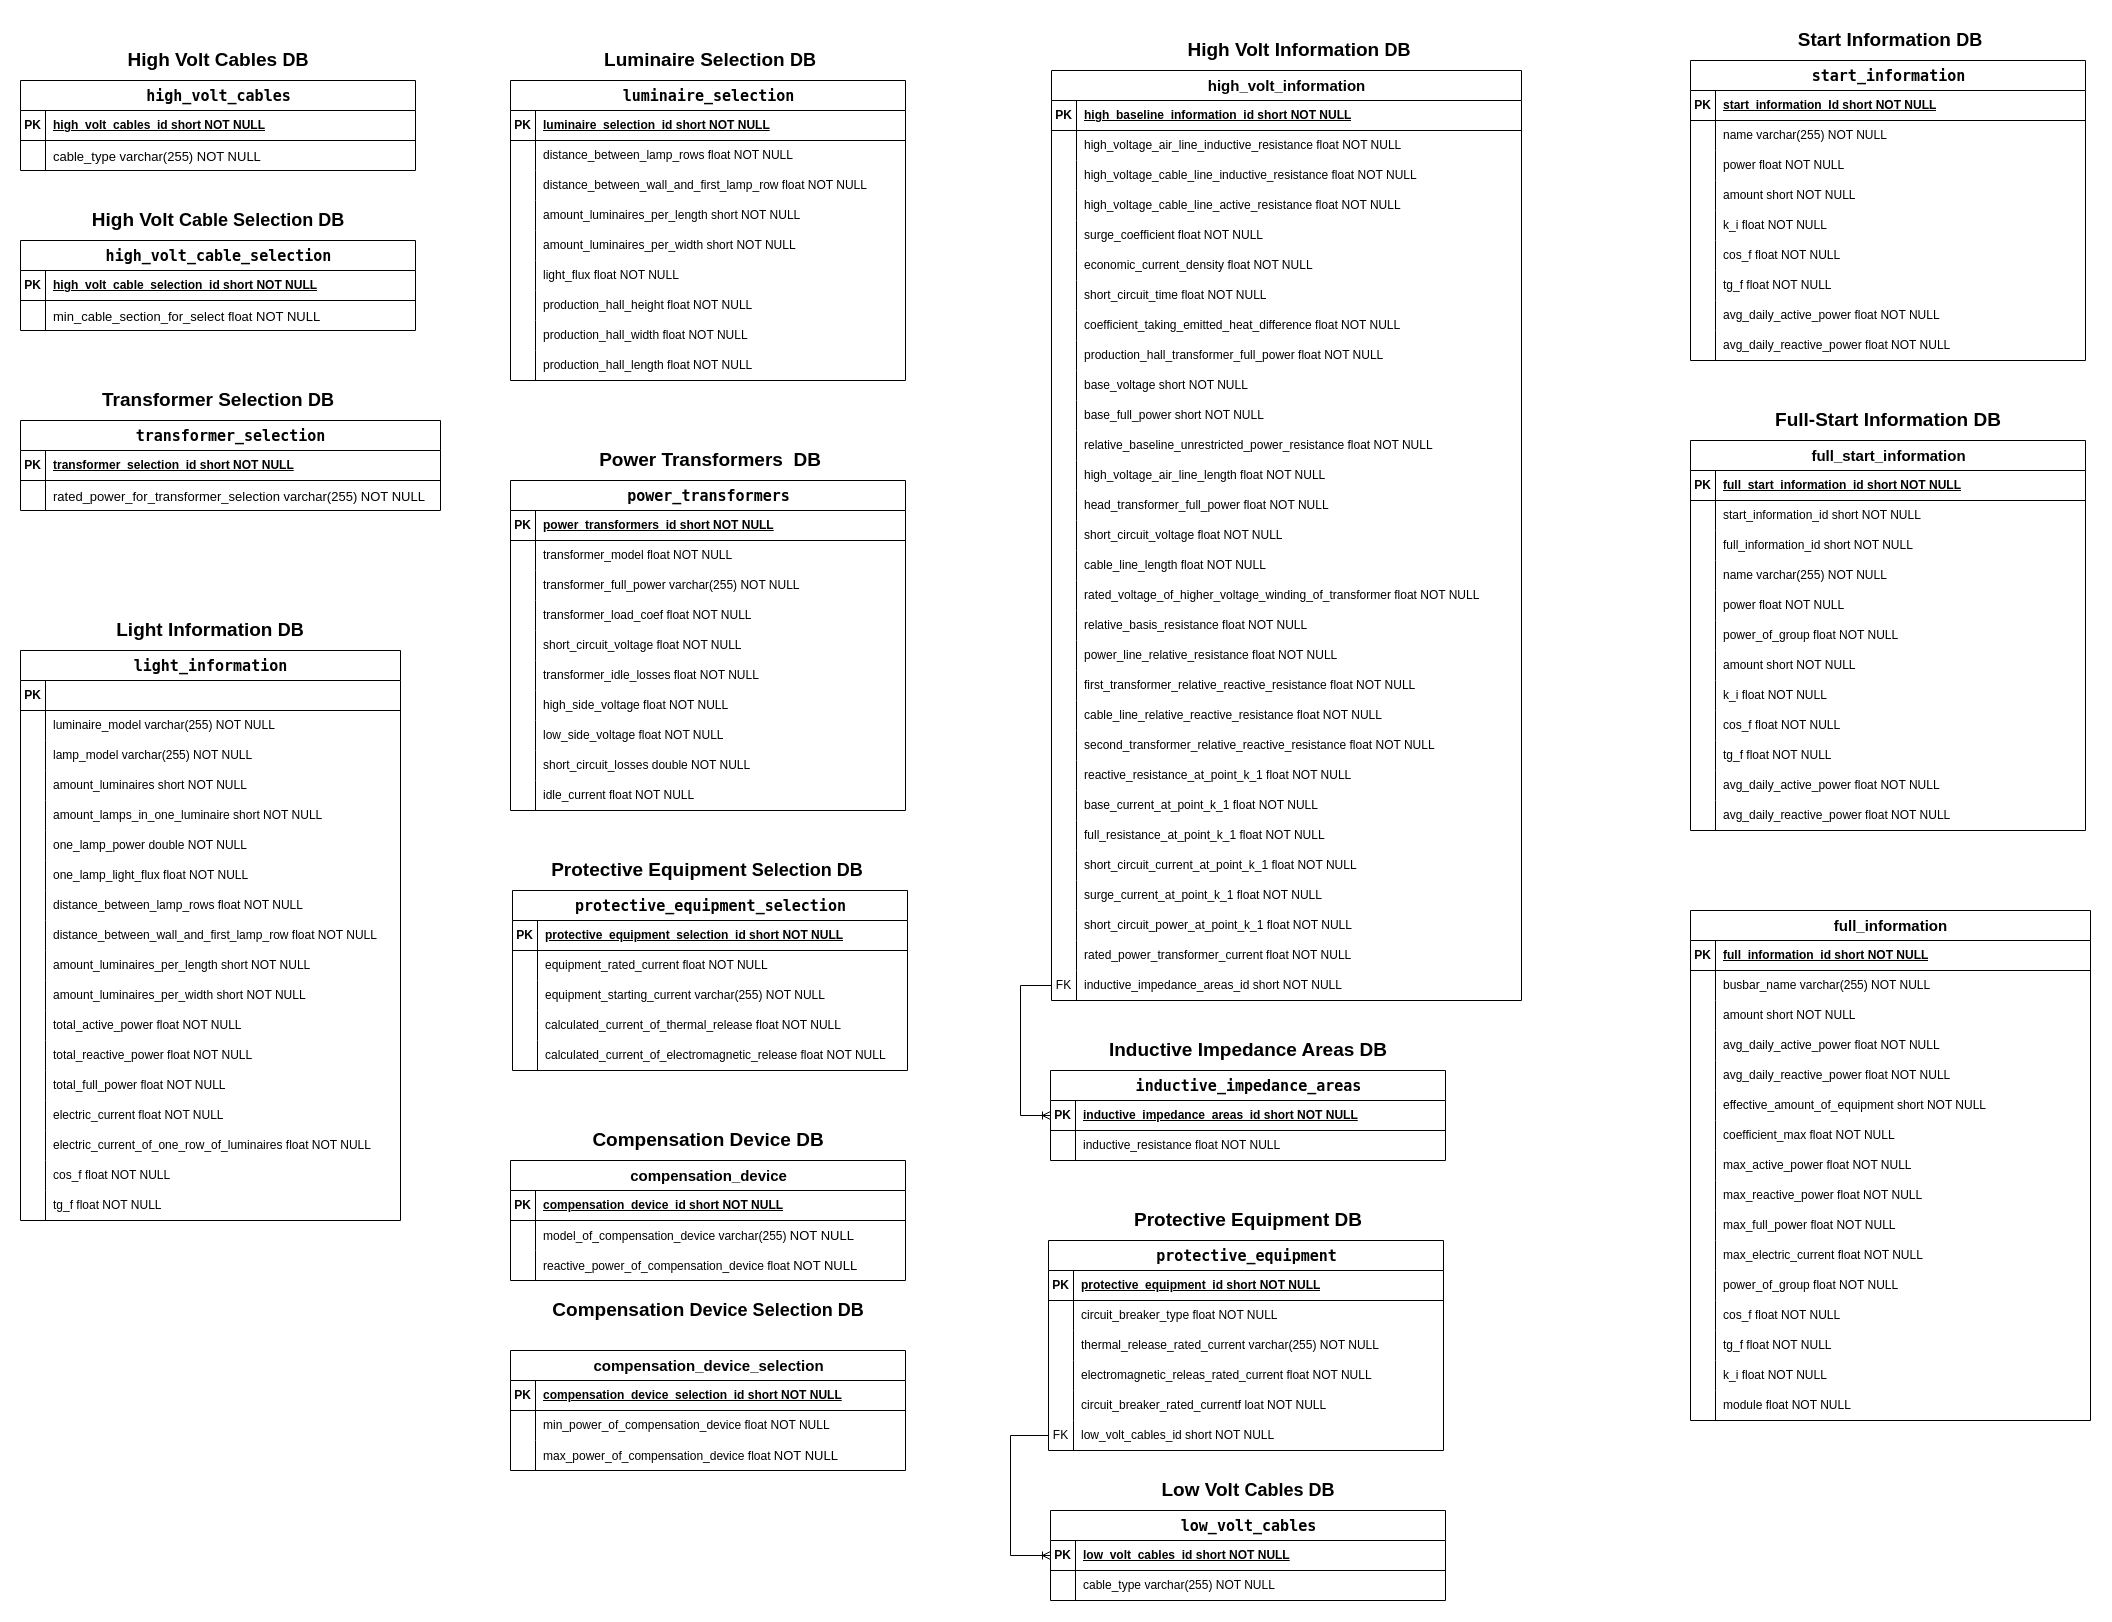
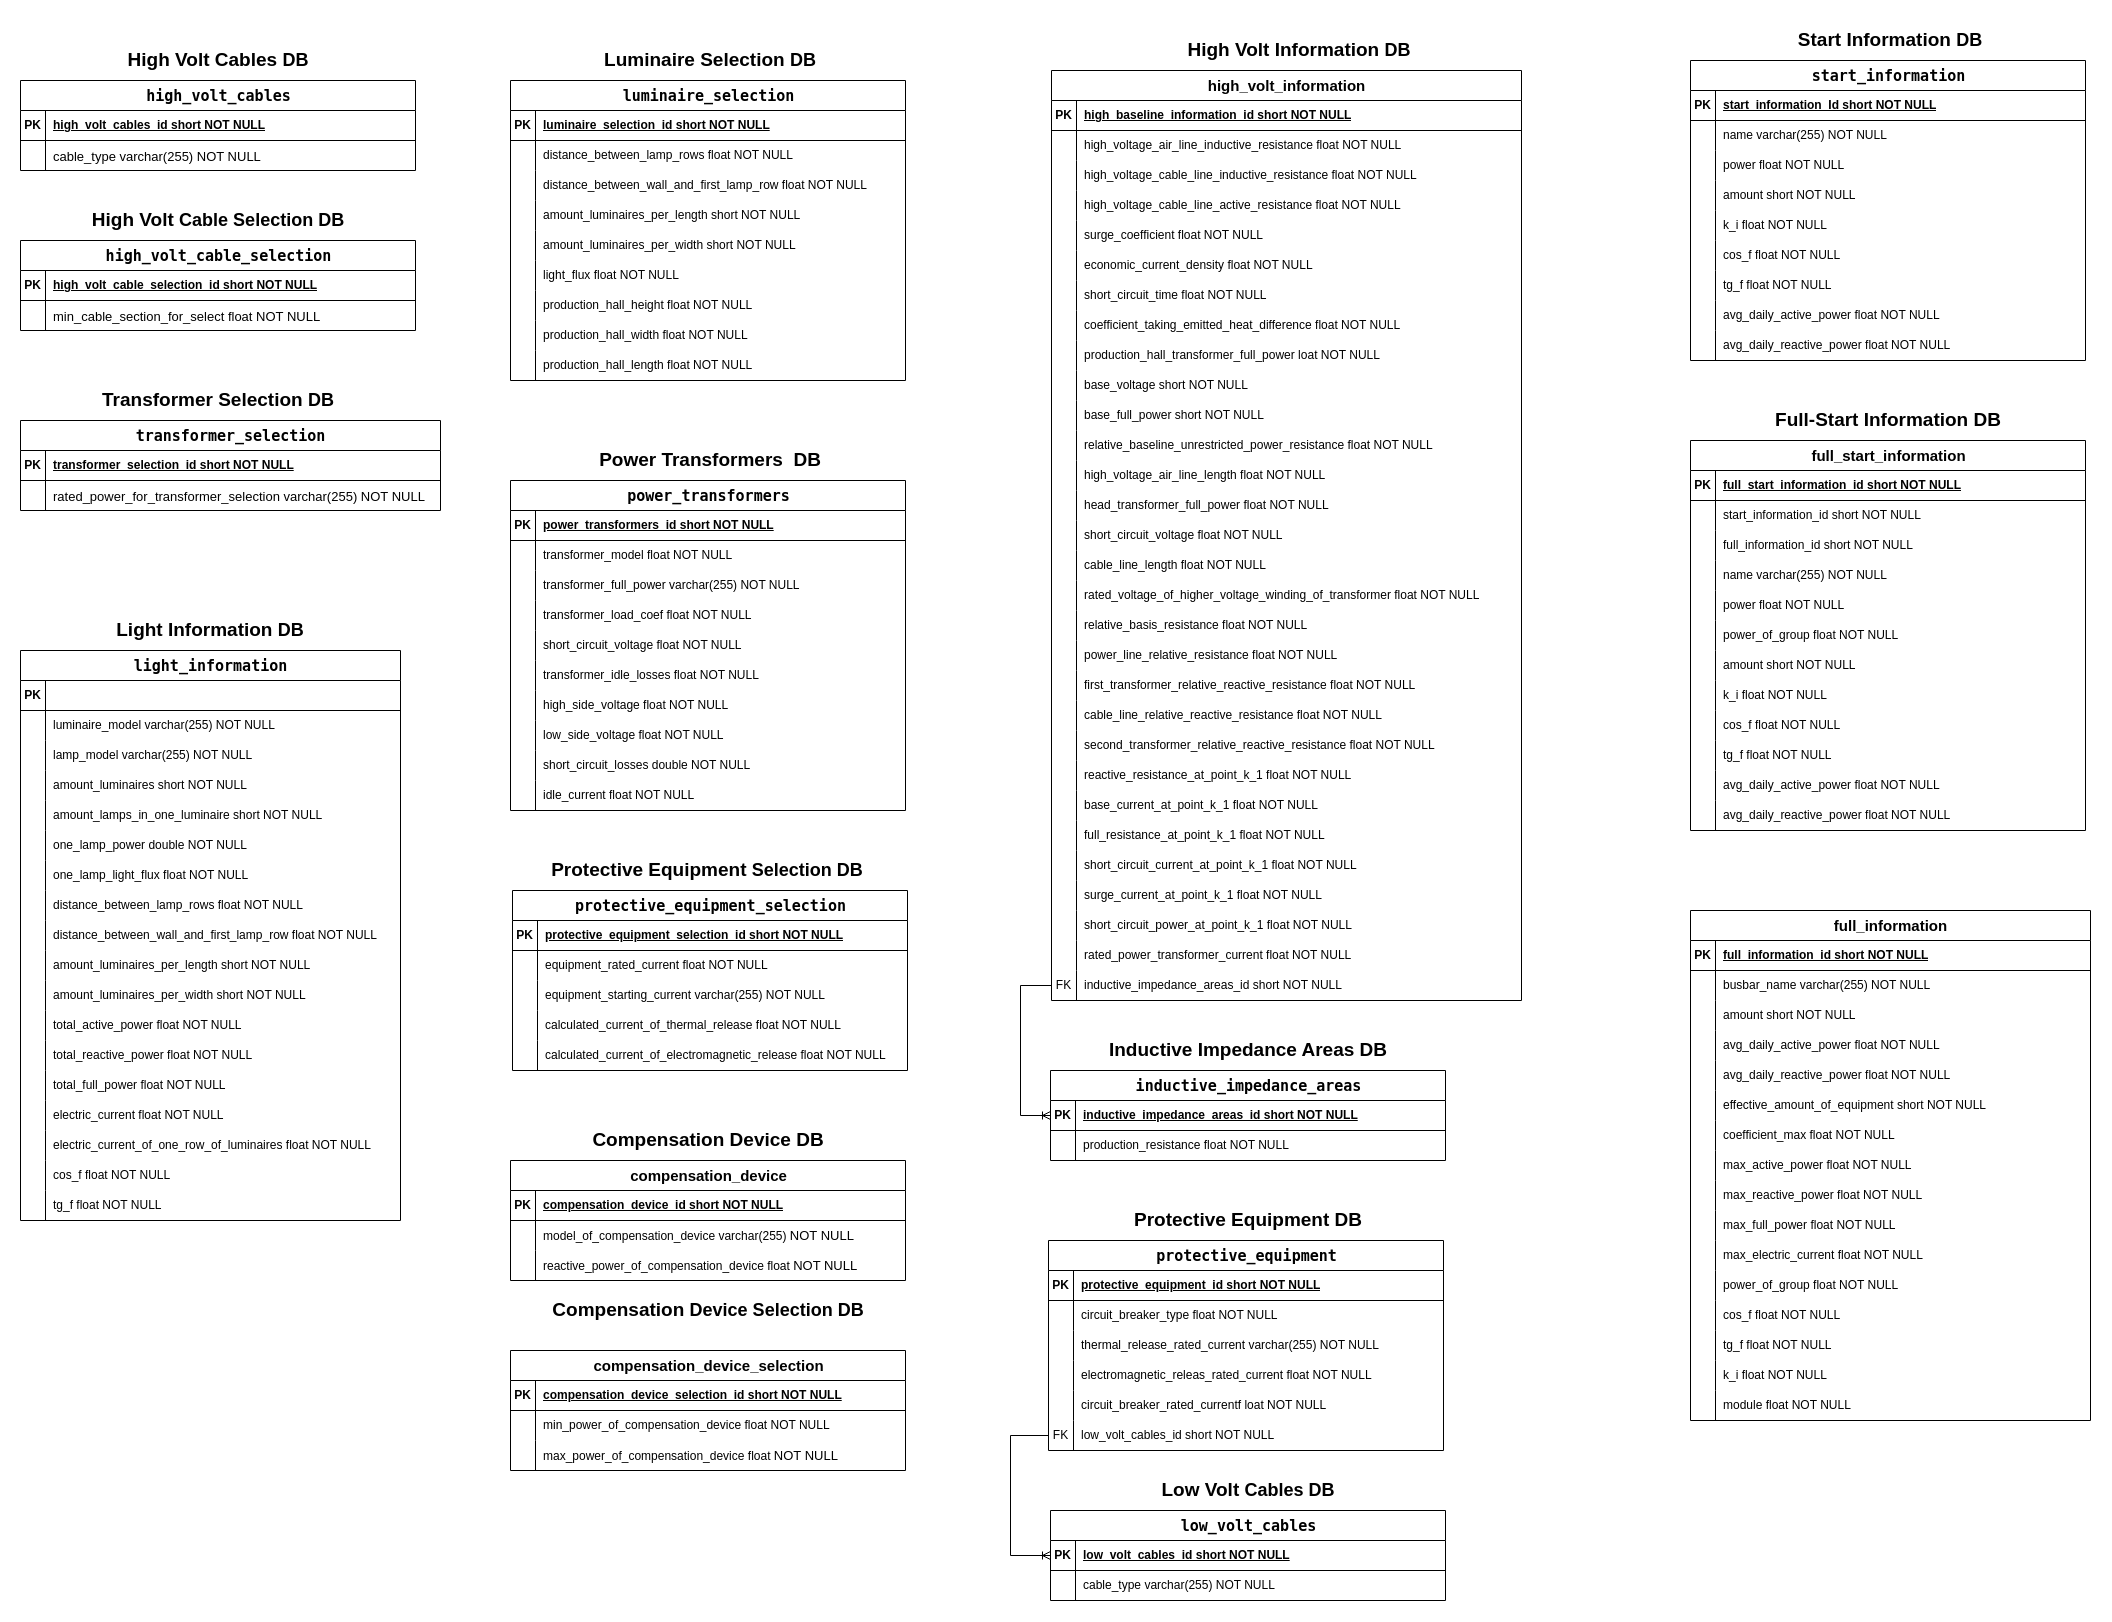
- <mxCell id="117" value="&lt;div style=&quot;&quot;&gt;&lt;div style=&quot;&quot;&gt;production_hall_transformer_full_power&amp;nbsp;float&amp;nbsp;NOT NULL&lt;/div&gt;&lt;/div&gt;" style="shape=partialRectangle;connectable=1;fillColor=none;top=0;left=0;bottom=0;right=0;align=left;spacingLeft=6;overflow=hidden;whiteSpace=wrap;html=1;fontFamily=Helvetica;fontColor=#000000;movable=1;resizable=1;rotatable=1;deletable=1;editable=1;locked=0;labelBackgroundColor=none;" parent="115" vertex="1"><mxGeometry x="25.0" width="445.0" height="30" as="geometry"><mxRectangle width="445.0" height="30" as="alternateBounds" /></mxGeometry></mxCell>
+ <mxCell id="117" value="&lt;div style=&quot;&quot;&gt;&lt;div style=&quot;&quot;&gt;production_hall_transformer_full_power&amp;nbsp;loat&amp;nbsp;NOT NULL&lt;/div&gt;&lt;/div&gt;" style="shape=partialRectangle;connectable=1;fillColor=none;top=0;left=0;bottom=0;right=0;align=left;spacingLeft=6;overflow=hidden;whiteSpace=wrap;html=1;fontFamily=Helvetica;fontColor=#000000;movable=1;resizable=1;rotatable=1;deletable=1;editable=1;locked=0;labelBackgroundColor=none;" parent="115" vertex="1"><mxGeometry x="25.0" width="445.0" height="30" as="geometry"><mxRectangle width="445.0" height="30" as="alternateBounds" /></mxGeometry></mxCell>
- <mxCell id="351" value="inductive_resistance float&amp;nbsp;NOT NULL" style="shape=partialRectangle;connectable=1;fillColor=none;top=0;left=0;bottom=0;right=0;align=left;spacingLeft=6;overflow=hidden;whiteSpace=wrap;html=1;movable=1;resizable=1;rotatable=1;deletable=1;editable=1;locked=0;" parent="349" vertex="1"><mxGeometry x="25.0" width="370.0" height="30" as="geometry"><mxRectangle width="370.0" height="30" as="alternateBounds" /></mxGeometry></mxCell>
+ <mxCell id="351" value="production_resistance float&amp;nbsp;NOT NULL" style="shape=partialRectangle;connectable=1;fillColor=none;top=0;left=0;bottom=0;right=0;align=left;spacingLeft=6;overflow=hidden;whiteSpace=wrap;html=1;movable=1;resizable=1;rotatable=1;deletable=1;editable=1;locked=0;" parent="349" vertex="1"><mxGeometry x="25.0" width="370.0" height="30" as="geometry"><mxRectangle width="370.0" height="30" as="alternateBounds" /></mxGeometry></mxCell>
